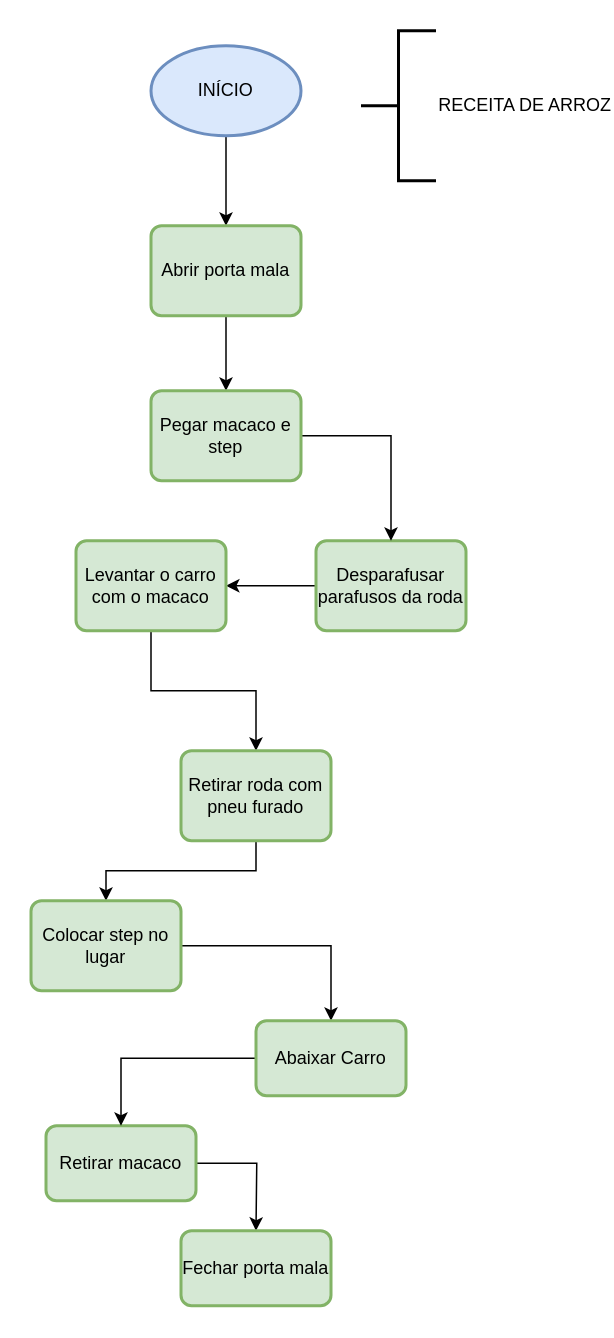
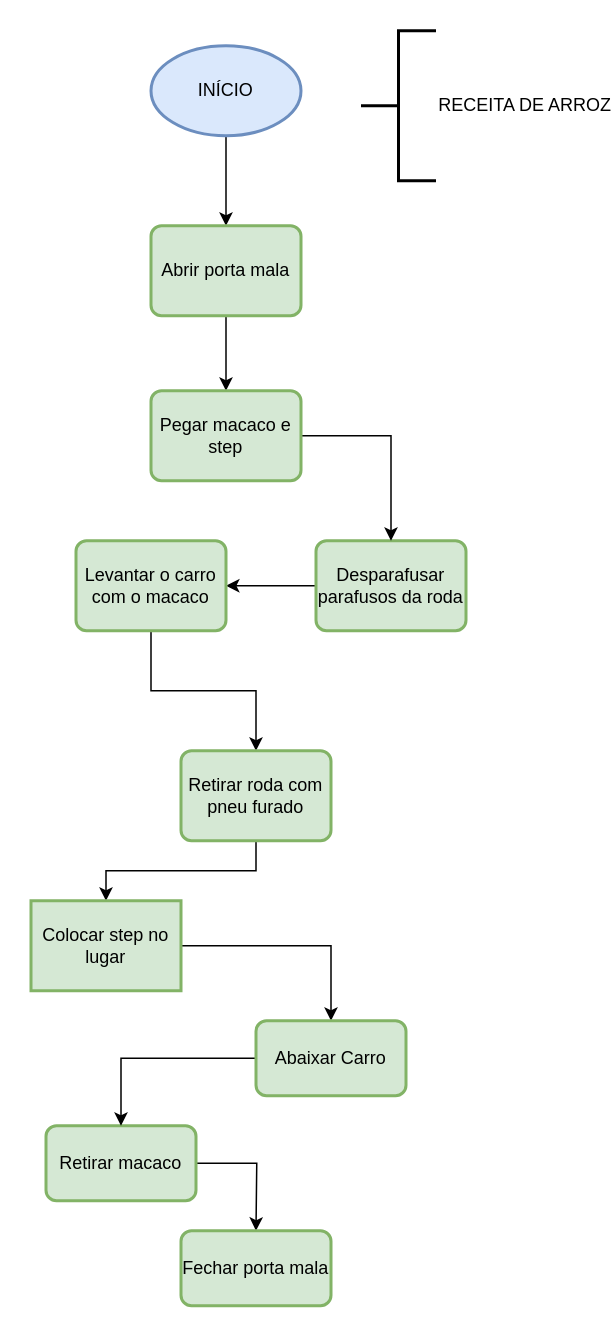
- <mxCell id="16" value="Colocar step no lugar" style="rounded=1;whiteSpace=wrap;html=1;absoluteArcSize=1;arcSize=14;strokeWidth=2;fillColor=#d5e8d4;strokeColor=#82b366;" parent="1" vertex="1"><mxGeometry x="20" y="600" width="100" height="60" as="geometry" /></mxCell>
+ <mxCell id="16" value="Colocar step no lugar" style="whiteSpace=wrap;html=1;absoluteArcSize=1;arcSize=14;strokeWidth=2;fillColor=#d5e8d4;strokeColor=#82b366;rounded=0;" parent="1" vertex="1"><mxGeometry x="20" y="600" width="100" height="60" as="geometry" /></mxCell>
